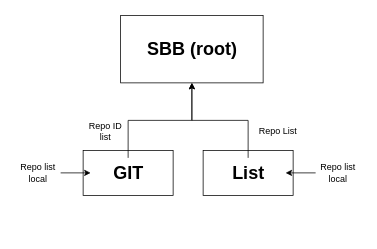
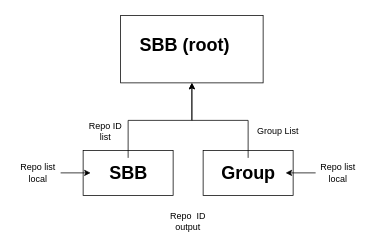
- <mxCell id="13" value="SBB (root)" style="text;strokeColor=none;fillColor=none;html=1;fontSize=24;fontStyle=1;verticalAlign=middle;align=center;" vertex="1" parent="1"><mxGeometry x="205" y="45" width="100" height="40" as="geometry" /></mxCell>
+ <mxCell id="13" value="SBB (root)" style="text;strokeColor=none;fillColor=none;html=1;fontSize=24;fontStyle=1;verticalAlign=middle;align=center;" vertex="1" parent="1"><mxGeometry x="195" y="40" width="100" height="40" as="geometry" /></mxCell>
- <mxCell id="12" value="Repo List" style="text;html=1;strokeColor=none;fillColor=none;align=center;verticalAlign=middle;whiteSpace=wrap;rounded=0;" vertex="1" parent="1"><mxGeometry x="340" y="160" width="60" height="30" as="geometry" /></mxCell>
+ <mxCell id="12" value="Group List" style="text;html=1;strokeColor=none;fillColor=none;align=center;verticalAlign=middle;whiteSpace=wrap;rounded=0;" vertex="1" parent="1"><mxGeometry x="340" y="160" width="60" height="30" as="geometry" /></mxCell>
- <mxCell id="4" value="GIT" style="text;strokeColor=none;fillColor=none;html=1;fontSize=24;fontStyle=1;verticalAlign=middle;align=center;" vertex="1" parent="1"><mxGeometry x="120" y="210" width="100" height="40" as="geometry" /></mxCell>
+ <mxCell id="4" value="SBB" style="text;strokeColor=none;fillColor=none;html=1;fontSize=24;fontStyle=1;verticalAlign=middle;align=center;" vertex="1" parent="1"><mxGeometry x="120" y="210" width="100" height="40" as="geometry" /></mxCell>
- <mxCell id="10" value="List" style="text;strokeColor=none;fillColor=none;html=1;fontSize=24;fontStyle=1;verticalAlign=middle;align=center;" vertex="1" parent="1"><mxGeometry x="280" y="210" width="100" height="40" as="geometry" /></mxCell>
+ <mxCell id="10" value="Group" style="text;strokeColor=none;fillColor=none;html=1;fontSize=24;fontStyle=1;verticalAlign=middle;align=center;" vertex="1" parent="1"><mxGeometry x="280" y="210" width="100" height="40" as="geometry" /></mxCell>
+ <mxCell id="7" value="Repo&amp;nbsp; ID output" style="text;html=1;strokeColor=none;fillColor=none;align=center;verticalAlign=middle;whiteSpace=wrap;rounded=0;" vertex="1" parent="1"><mxGeometry x="220" y="280" width="60" height="30" as="geometry" /></mxCell>
